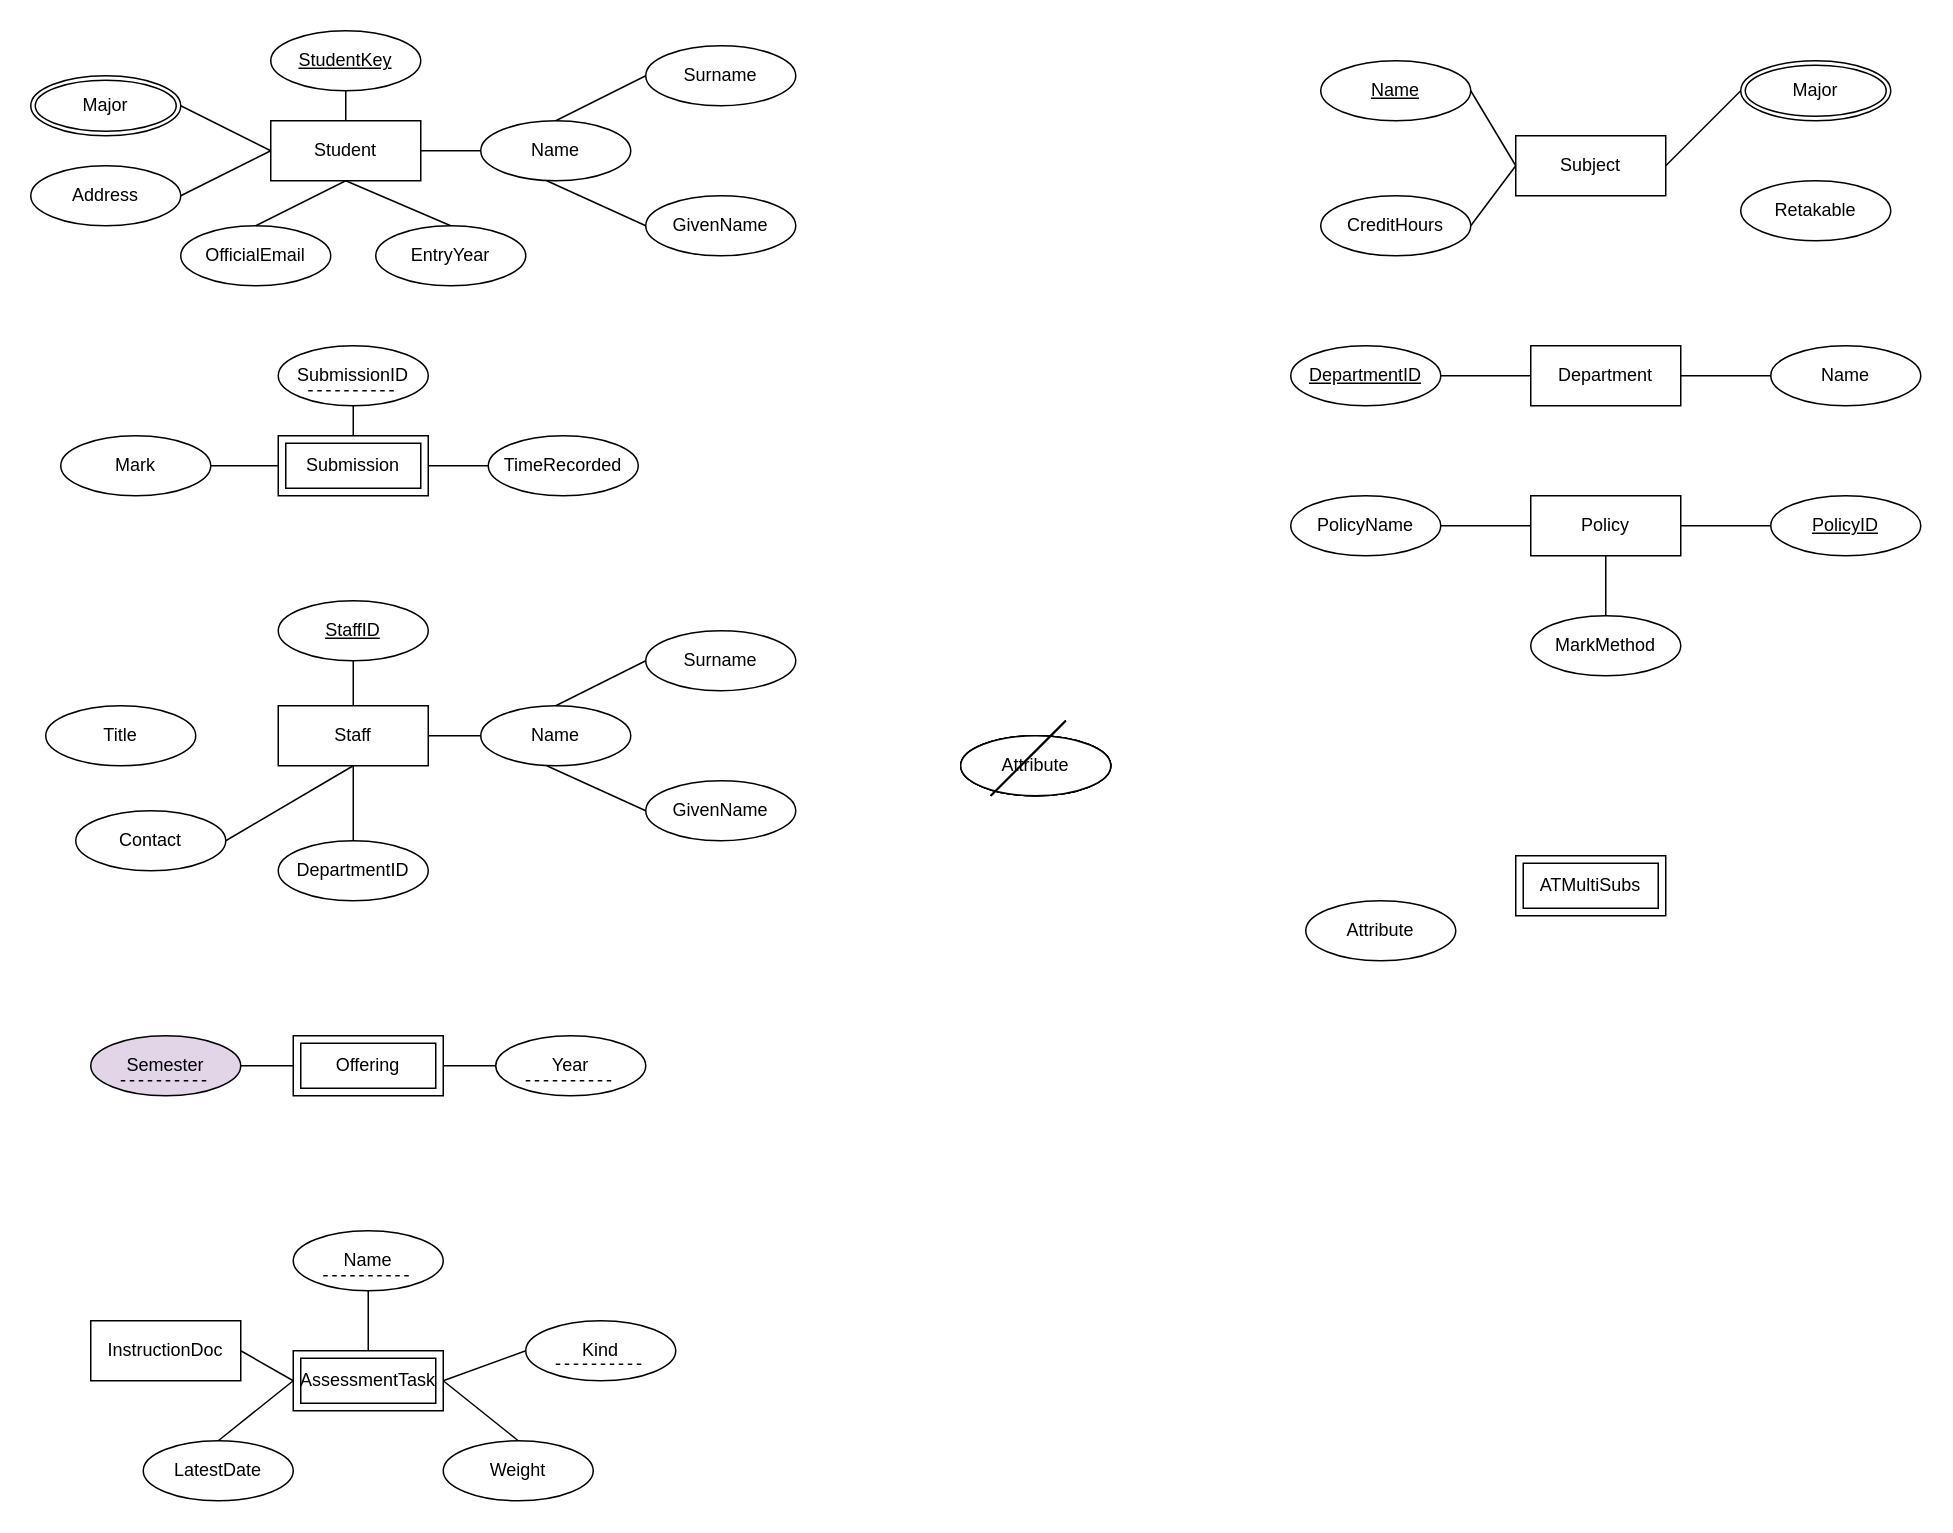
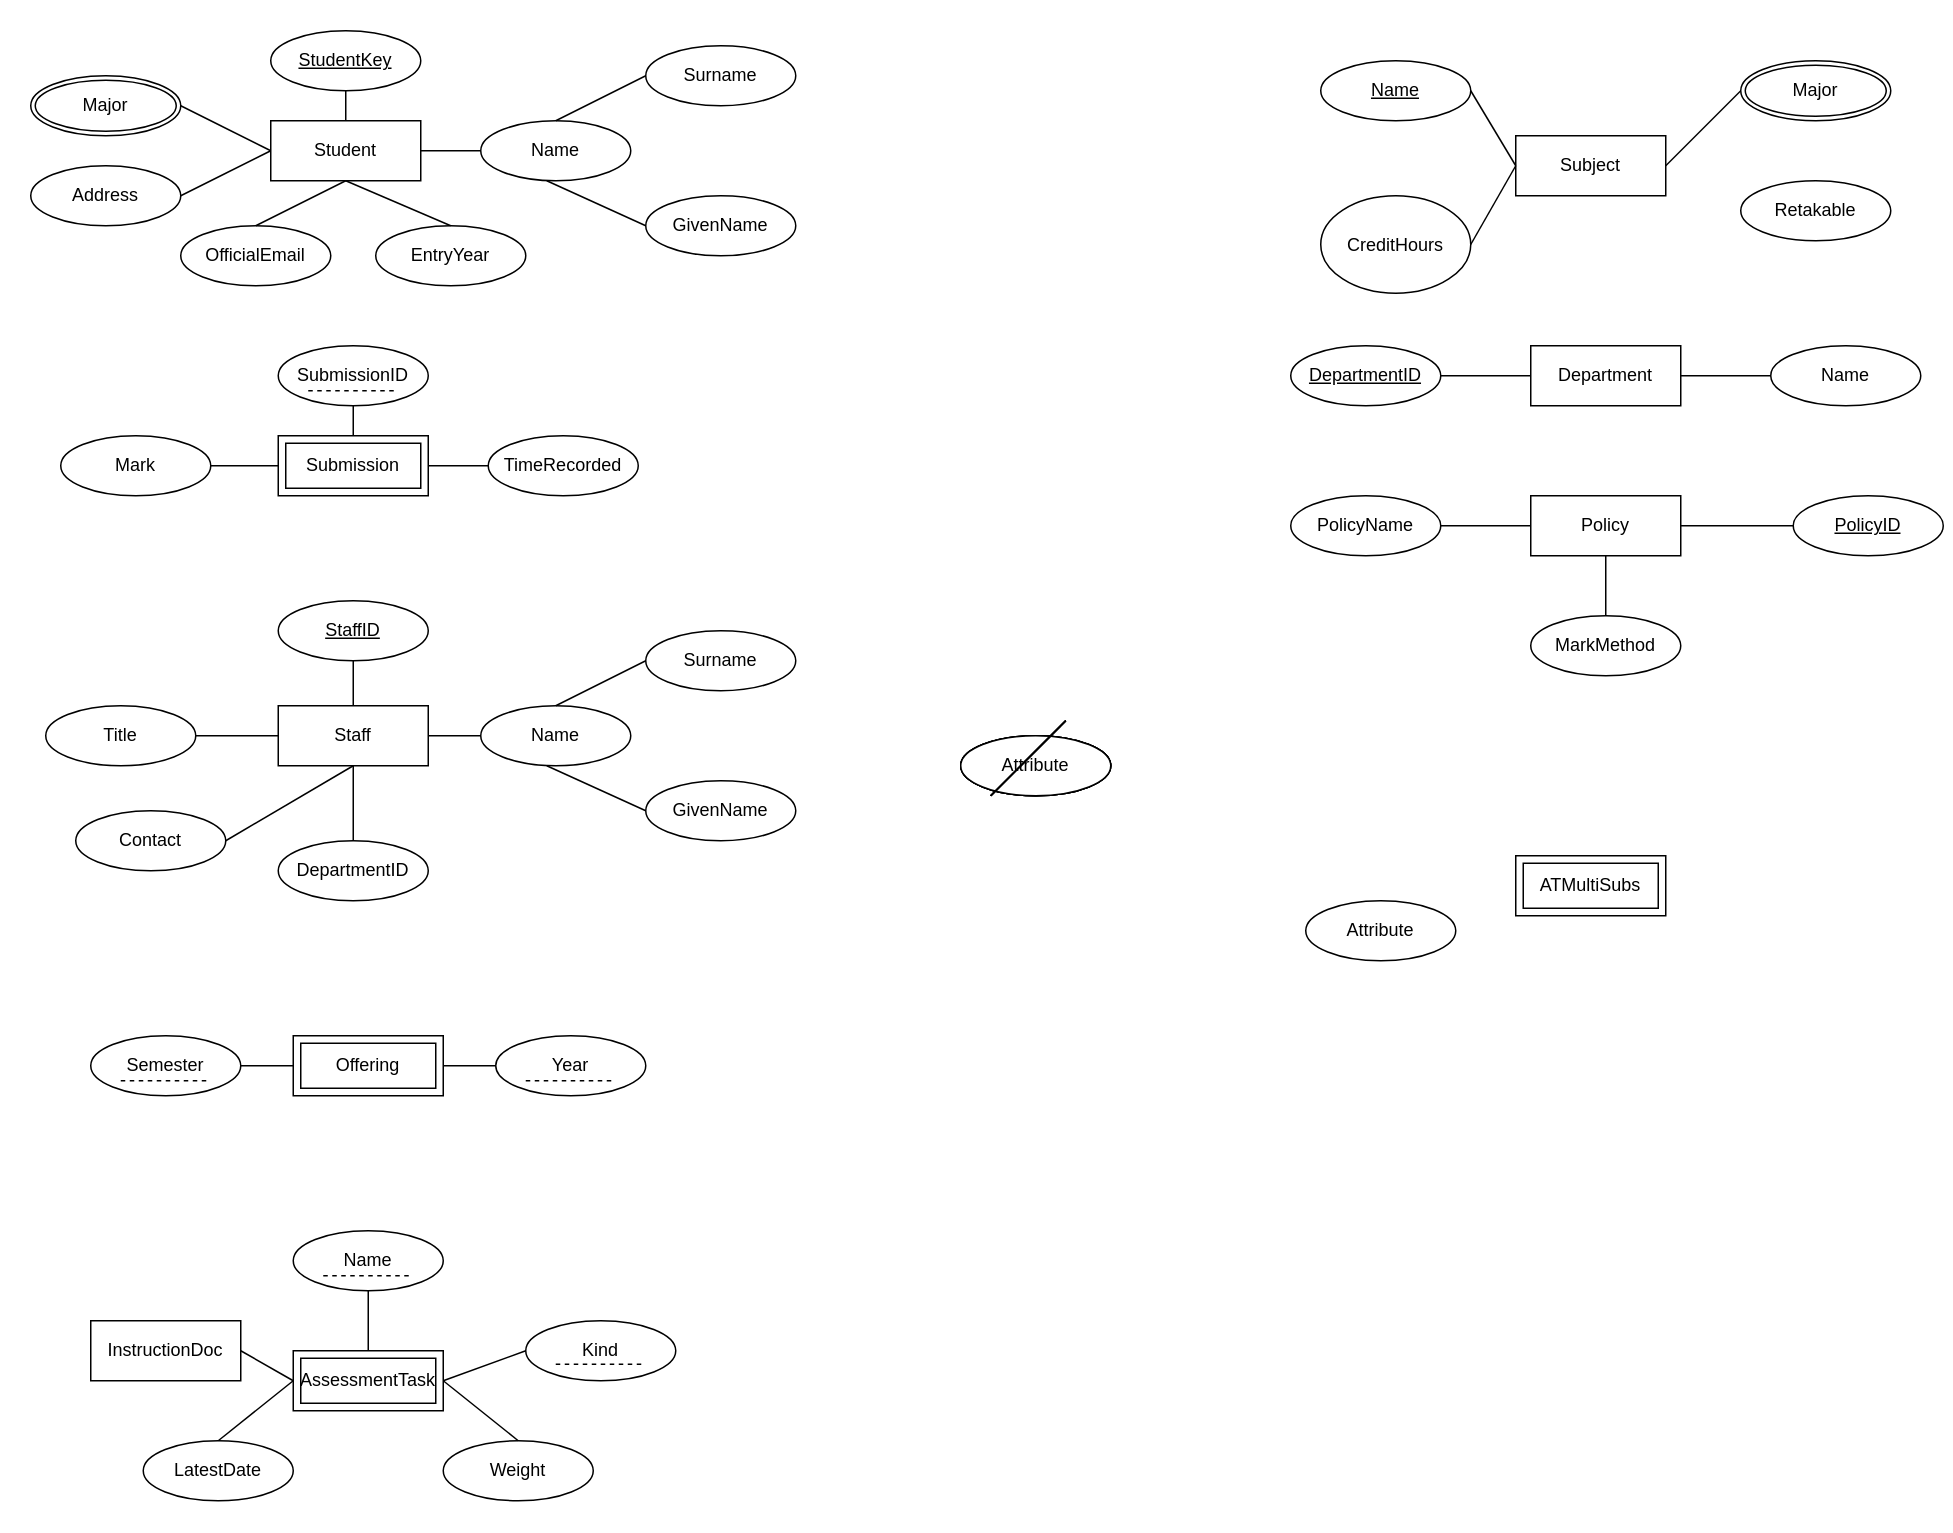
- <mxCell id="74" value="CreditHours" style="ellipse;whiteSpace=wrap;html=1;align=center;" vertex="1" parent="1"><mxGeometry x="880" y="130" width="100" height="40" as="geometry" /></mxCell>
+ <mxCell id="74" value="CreditHours" style="ellipse;whiteSpace=wrap;html=1;align=center;" vertex="1" parent="1"><mxGeometry x="880" y="130" width="100" height="65" as="geometry" /></mxCell>
- <mxCell id="70" value="&lt;u&gt;PolicyID&lt;/u&gt;" style="ellipse;whiteSpace=wrap;html=1;align=center;" vertex="1" parent="1"><mxGeometry x="1180" y="330" width="100" height="40" as="geometry" /></mxCell>
+ <mxCell id="70" value="&lt;u&gt;PolicyID&lt;/u&gt;" style="ellipse;whiteSpace=wrap;html=1;align=center;" vertex="1" parent="1"><mxGeometry x="1195" y="330" width="100" height="40" as="geometry" /></mxCell>
+ <mxCell id="38" value="" style="endArrow=none;html=1;rounded=0;entryX=0;entryY=0.5;entryDx=0;entryDy=0;exitX=1;exitY=0.5;exitDx=0;exitDy=0;" parent="1" source="29" target="26" edge="1"><mxGeometry width="50" height="50" relative="1" as="geometry"><mxPoint x="120" y="490" as="sourcePoint" /><mxPoint x="140" y="480" as="targetPoint" /></mxGeometry></mxCell>
- <mxCell id="47" value="Semester" style="ellipse;whiteSpace=wrap;html=1;align=center;fillColor=#e1d5e7;" parent="1" vertex="1"><mxGeometry x="60" y="690" width="100" height="40" as="geometry" /></mxCell>
+ <mxCell id="47" value="Semester" style="ellipse;whiteSpace=wrap;html=1;align=center;" parent="1" vertex="1"><mxGeometry x="60" y="690" width="100" height="40" as="geometry" /></mxCell>
